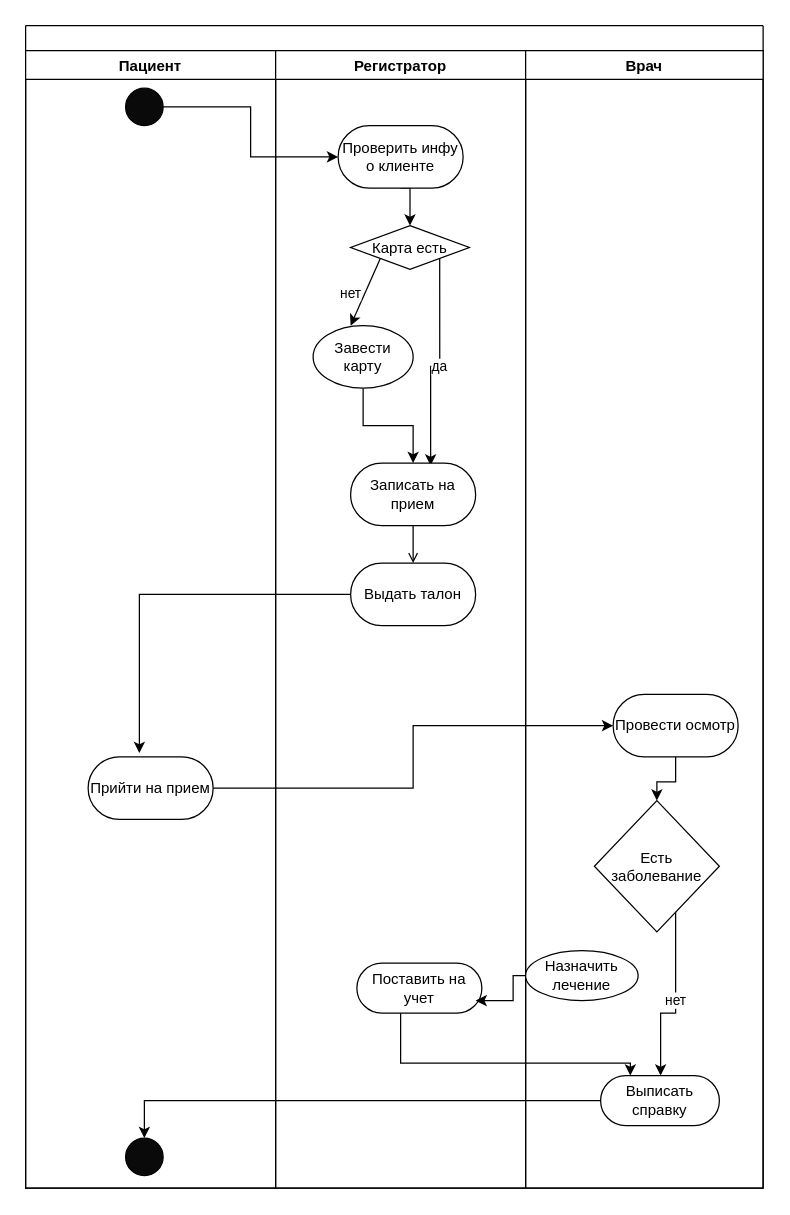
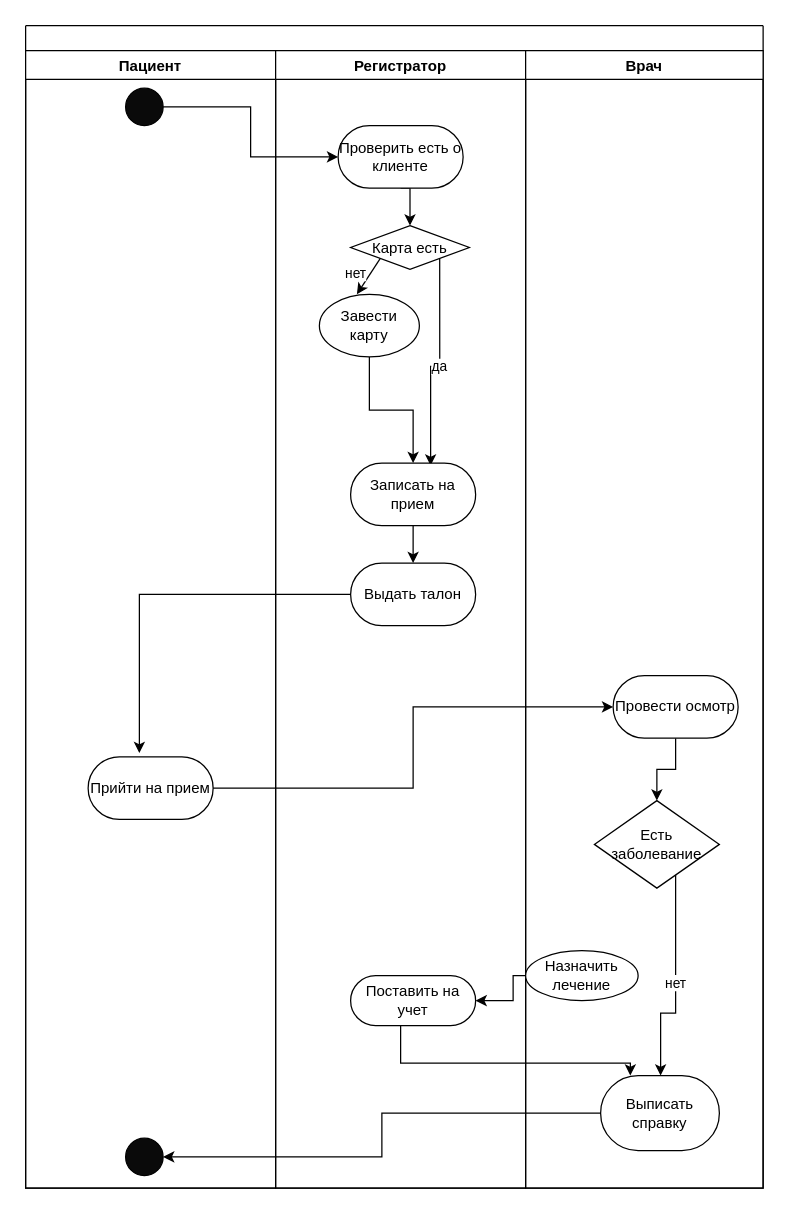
- <mxCell id="14" value="&lt;span style=&quot;font-family: Helvetica;&quot;&gt;Проверить инфу о клиенте&lt;/span&gt;" style="rounded=1;whiteSpace=wrap;html=1;shadow=0;comic=0;labelBackgroundColor=none;strokeWidth=1;fontFamily=Verdana;fontSize=12;align=center;arcSize=50;" vertex="1" parent="7"><mxGeometry x="50" y="60" width="100" height="50" as="geometry" /></mxCell>
+ <mxCell id="14" value="&lt;span style=&quot;font-family: Helvetica;&quot;&gt;Проверить есть о клиенте&lt;/span&gt;" style="rounded=1;whiteSpace=wrap;html=1;shadow=0;comic=0;labelBackgroundColor=none;strokeWidth=1;fontFamily=Verdana;fontSize=12;align=center;arcSize=50;" vertex="1" parent="7"><mxGeometry x="50" y="60" width="100" height="50" as="geometry" /></mxCell>
- <mxCell id="12" value="Завести карту" style="ellipse;whiteSpace=wrap;html=1;fillColor=#FFFFFF;" vertex="1" parent="7"><mxGeometry x="30" y="220" width="80" height="50" as="geometry" /></mxCell>
+ <mxCell id="12" value="Завести карту" style="ellipse;whiteSpace=wrap;html=1;fillColor=#FFFFFF;" vertex="1" parent="7"><mxGeometry x="35" y="195" width="80" height="50" as="geometry" /></mxCell>
- <mxCell id="15" value="" style="edgeStyle=orthogonalEdgeStyle;rounded=0;orthogonalLoop=1;jettySize=auto;html=1;endArrow=open;" edge="1" parent="7" source="16" target="17"><mxGeometry relative="1" as="geometry" /></mxCell>
+ <mxCell id="15" value="" style="edgeStyle=orthogonalEdgeStyle;rounded=0;orthogonalLoop=1;jettySize=auto;html=1;" edge="1" parent="7" source="16" target="17"><mxGeometry relative="1" as="geometry" /></mxCell>
- <mxCell id="21" value="&lt;span style=&quot;font-family: Helvetica;&quot;&gt;Провести осмотр&lt;/span&gt;" style="rounded=1;whiteSpace=wrap;html=1;shadow=0;comic=0;labelBackgroundColor=none;strokeWidth=1;fontFamily=Verdana;fontSize=12;align=center;arcSize=50;" vertex="1" parent="19"><mxGeometry x="70" y="515" width="100" height="50" as="geometry" /></mxCell>
+ <mxCell id="21" value="&lt;span style=&quot;font-family: Helvetica;&quot;&gt;Провести осмотр&lt;/span&gt;" style="rounded=1;whiteSpace=wrap;html=1;shadow=0;comic=0;labelBackgroundColor=none;strokeWidth=1;fontFamily=Verdana;fontSize=12;align=center;arcSize=50;" vertex="1" parent="19"><mxGeometry x="70" y="500" width="100" height="50" as="geometry" /></mxCell>
- <mxCell id="23" value="Есть заболевание" style="rhombus;whiteSpace=wrap;html=1;fillColor=#FFFFFF;" vertex="1" parent="19"><mxGeometry x="55" y="600" width="100" height="105" as="geometry" /></mxCell>
+ <mxCell id="23" value="Есть заболевание" style="rhombus;whiteSpace=wrap;html=1;fillColor=#FFFFFF;" vertex="1" parent="19"><mxGeometry x="55" y="600" width="100" height="70" as="geometry" /></mxCell>
- <mxCell id="18" value="&lt;span style=&quot;font-family: Helvetica;&quot;&gt;Поставить на учет&lt;/span&gt;" style="rounded=1;whiteSpace=wrap;html=1;shadow=0;comic=0;labelBackgroundColor=none;strokeWidth=1;fontFamily=Verdana;fontSize=12;align=center;arcSize=50;" vertex="1" parent="7"><mxGeometry x="65" y="730" width="100" height="40" as="geometry" /></mxCell>
+ <mxCell id="18" value="&lt;span style=&quot;font-family: Helvetica;&quot;&gt;Поставить на учет&lt;/span&gt;" style="rounded=1;whiteSpace=wrap;html=1;shadow=0;comic=0;labelBackgroundColor=none;strokeWidth=1;fontFamily=Verdana;fontSize=12;align=center;arcSize=50;" vertex="1" parent="7"><mxGeometry x="60" y="740" width="100" height="40" as="geometry" /></mxCell>
- <mxCell id="25" value="&lt;span style=&quot;font-family: Helvetica;&quot;&gt;Выписать справку&lt;/span&gt;" style="rounded=1;whiteSpace=wrap;html=1;shadow=0;comic=0;labelBackgroundColor=none;strokeWidth=1;fontFamily=Verdana;fontSize=12;align=center;arcSize=50;" vertex="1" parent="19"><mxGeometry x="60" y="820" width="95" height="40" as="geometry" /></mxCell>
+ <mxCell id="25" value="&lt;span style=&quot;font-family: Helvetica;&quot;&gt;Выписать справку&lt;/span&gt;" style="rounded=1;whiteSpace=wrap;html=1;shadow=0;comic=0;labelBackgroundColor=none;strokeWidth=1;fontFamily=Verdana;fontSize=12;align=center;arcSize=50;" vertex="1" parent="19"><mxGeometry x="60" y="820" width="95" height="60" as="geometry" /></mxCell>
